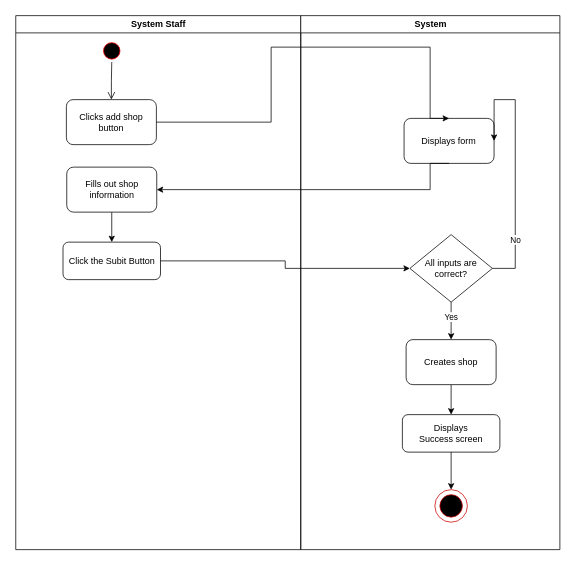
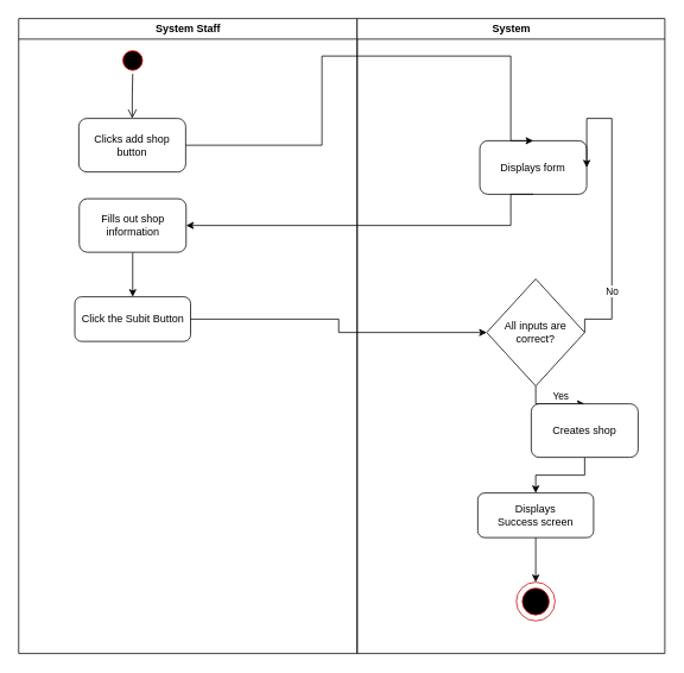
- <mxCell id="5" value="Click the Subit Button" style="rounded=1;whiteSpace=wrap;html=1;" parent="2" vertex="1"><mxGeometry x="63" y="302" width="130" height="50" as="geometry" /></mxCell>
+ <mxCell id="5" value="Click the Subit Button" style="rounded=1;whiteSpace=wrap;html=1;" parent="2" vertex="1"><mxGeometry x="63" y="312" width="130" height="50" as="geometry" /></mxCell>
- <mxCell id="12" value="All inputs are correct?" style="rhombus;whiteSpace=wrap;html=1;fontSize=12;strokeColor=default;fillColor=default;" parent="9" vertex="1"><mxGeometry x="145.5" y="292" width="110" height="90" as="geometry" /></mxCell>
+ <mxCell id="12" value="All inputs are correct?" style="rhombus;whiteSpace=wrap;html=1;fontSize=12;strokeColor=default;fillColor=default;" parent="9" vertex="1"><mxGeometry x="145.5" y="292" width="110" height="120" as="geometry" /></mxCell>
- <mxCell id="18" value="Creates shop" style="rounded=1;whiteSpace=wrap;html=1;" parent="9" vertex="1"><mxGeometry x="140.49" y="432" width="120" height="60" as="geometry" /></mxCell>
+ <mxCell id="18" value="Creates shop" style="rounded=1;whiteSpace=wrap;html=1;" parent="9" vertex="1"><mxGeometry x="195.49" y="432" width="120" height="60" as="geometry" /></mxCell>
